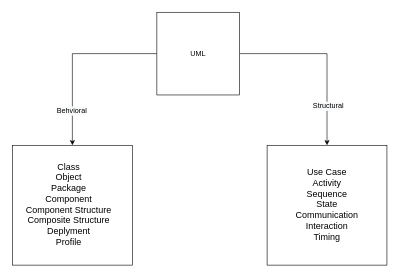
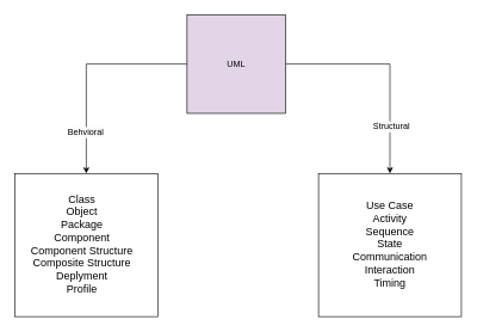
- <mxCell id="6" value="UML" style="whiteSpace=wrap;html=1;aspect=fixed;" vertex="1" parent="1"><mxGeometry x="261" y="20" width="138" height="138" as="geometry" /></mxCell>
+ <mxCell id="6" value="UML" style="whiteSpace=wrap;html=1;aspect=fixed;fillColor=#e1d5e7;" vertex="1" parent="1"><mxGeometry x="261" y="20" width="138" height="138" as="geometry" /></mxCell>
